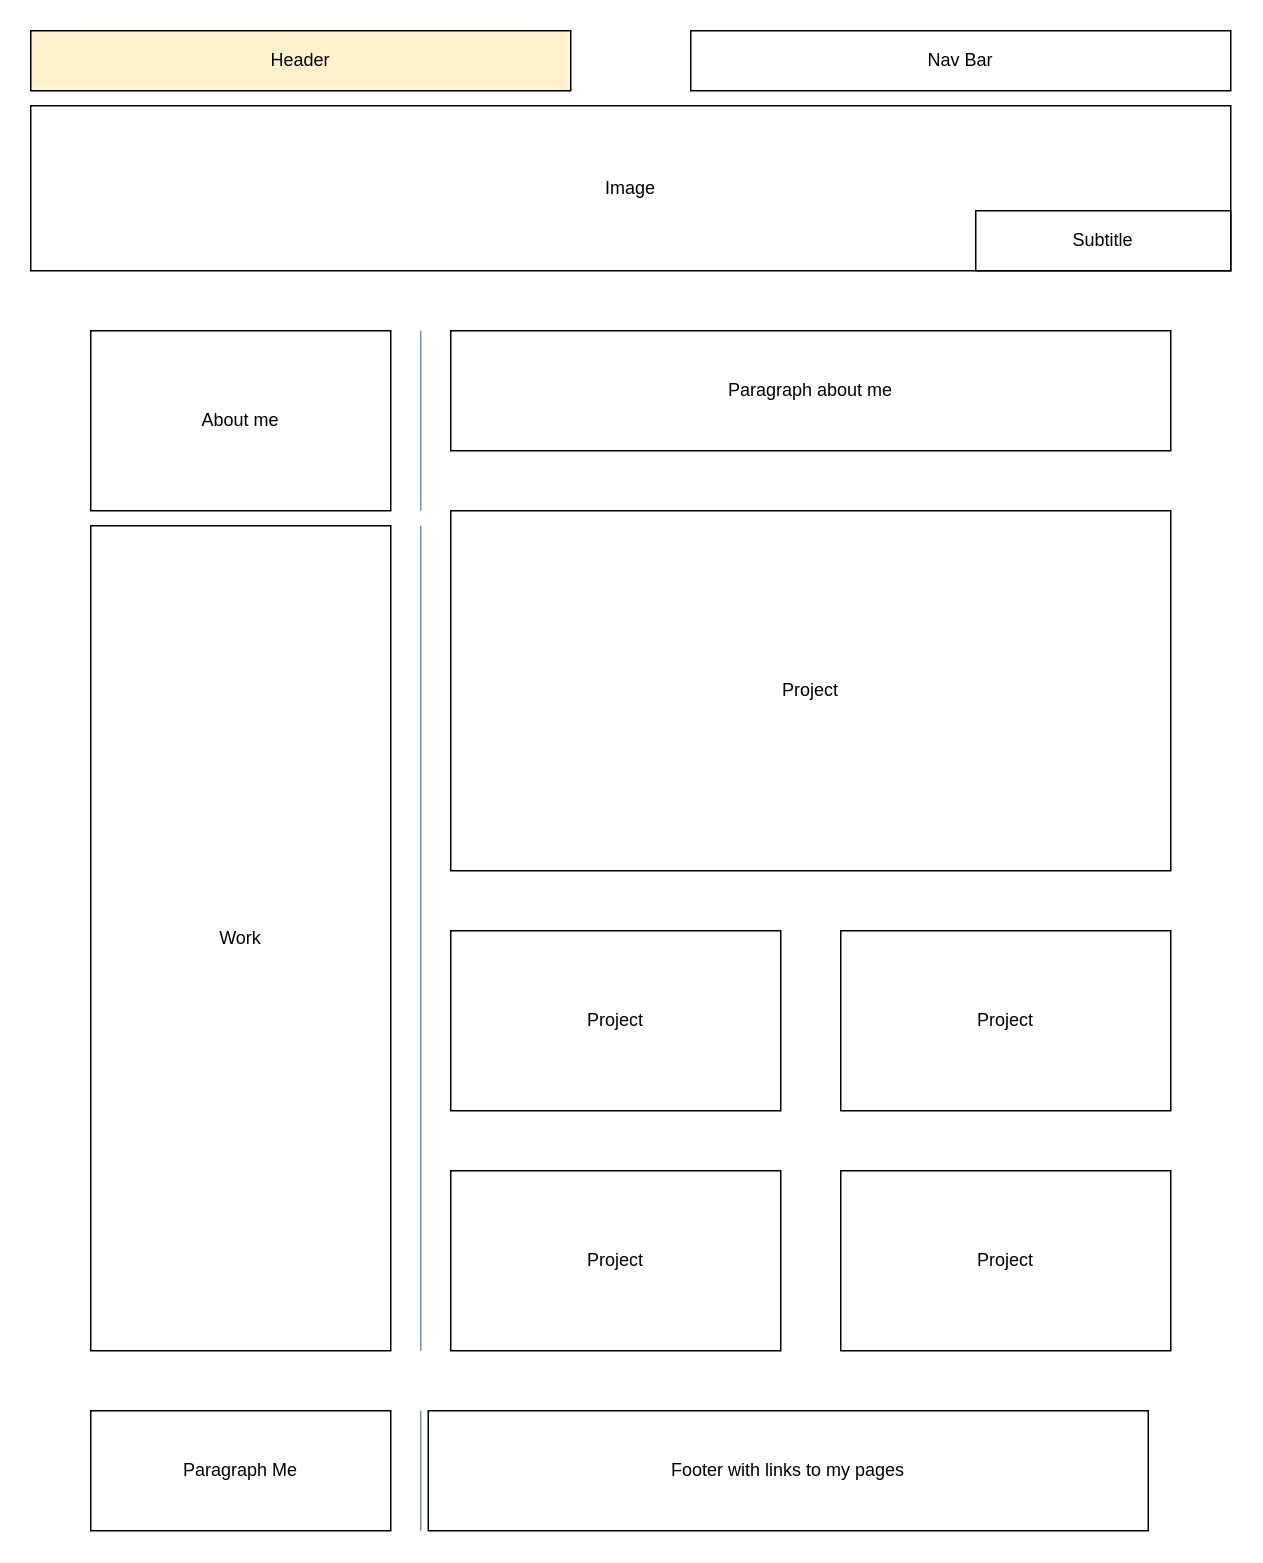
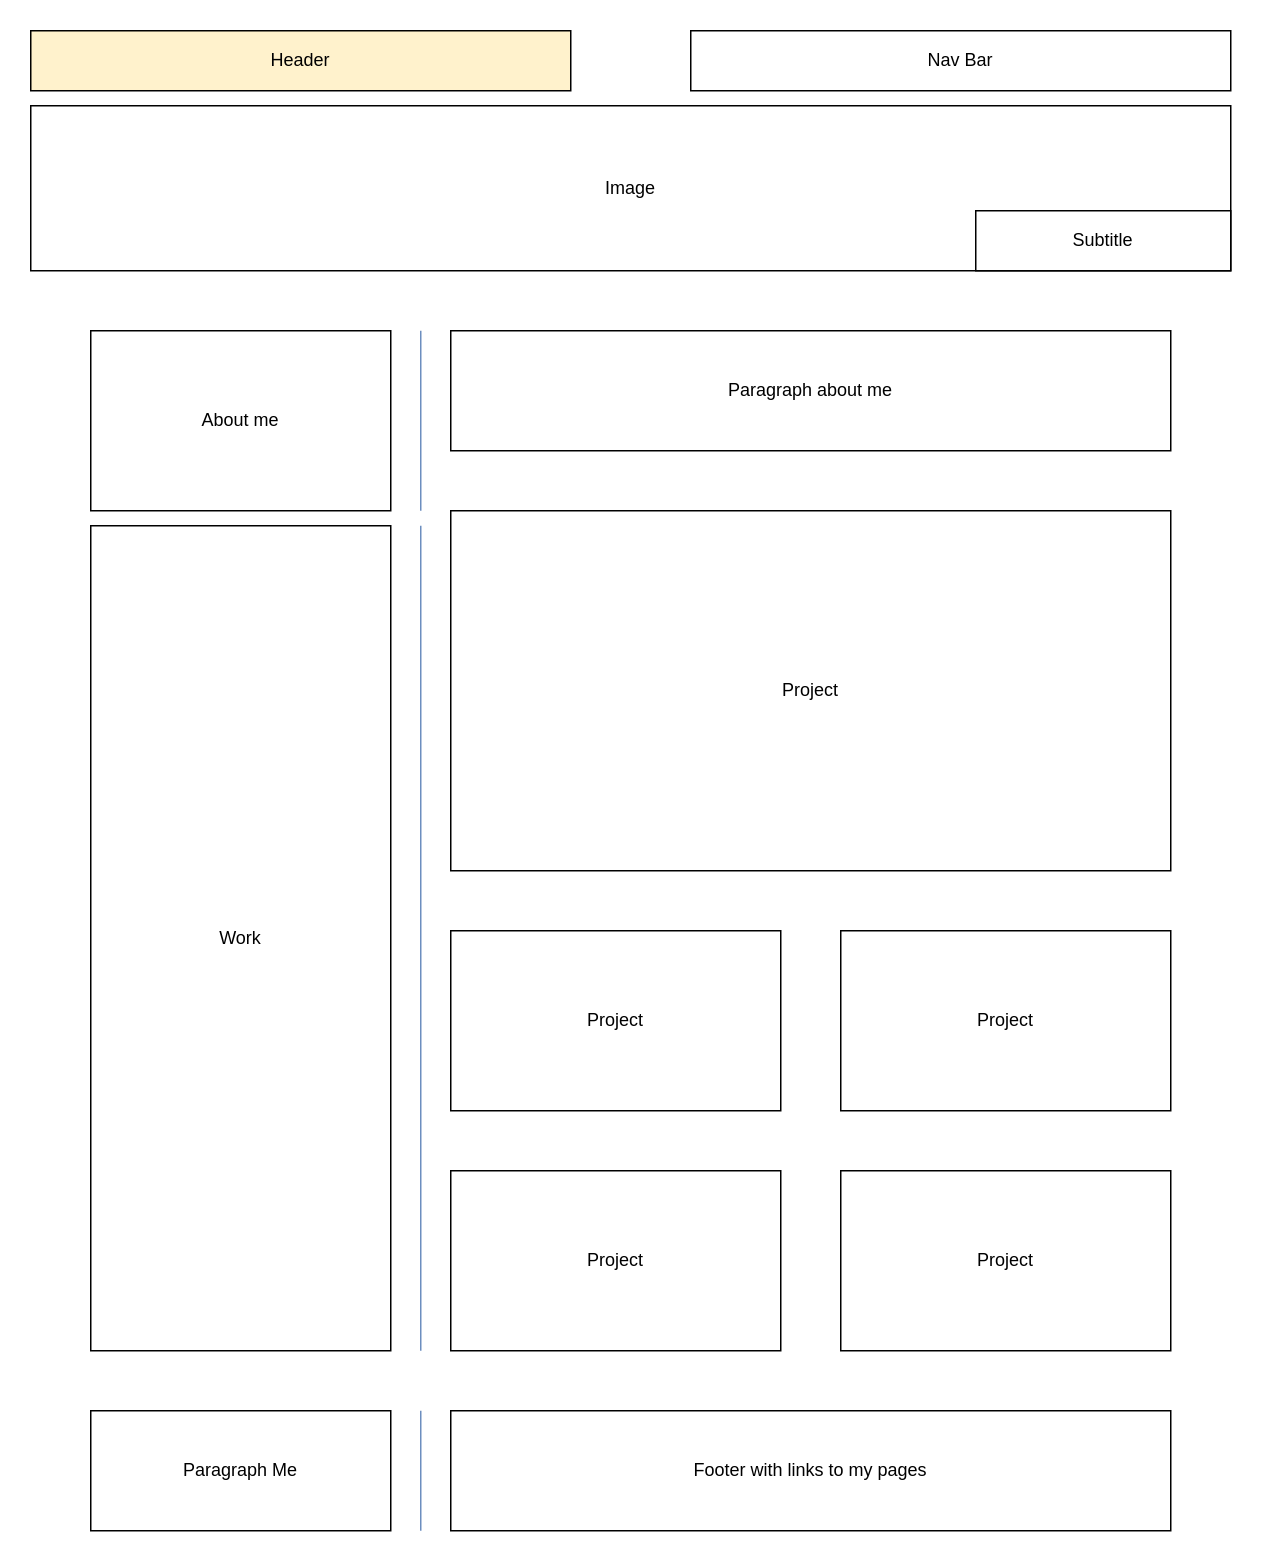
- <mxCell id="16" value="Footer with links to my pages" style="rounded=0;whiteSpace=wrap;html=1;" vertex="1" parent="1"><mxGeometry x="285" y="940" width="480" height="80" as="geometry" /></mxCell>
+ <mxCell id="16" value="Footer with links to my pages" style="rounded=0;whiteSpace=wrap;html=1;" vertex="1" parent="1"><mxGeometry x="300" y="940" width="480" height="80" as="geometry" /></mxCell>
